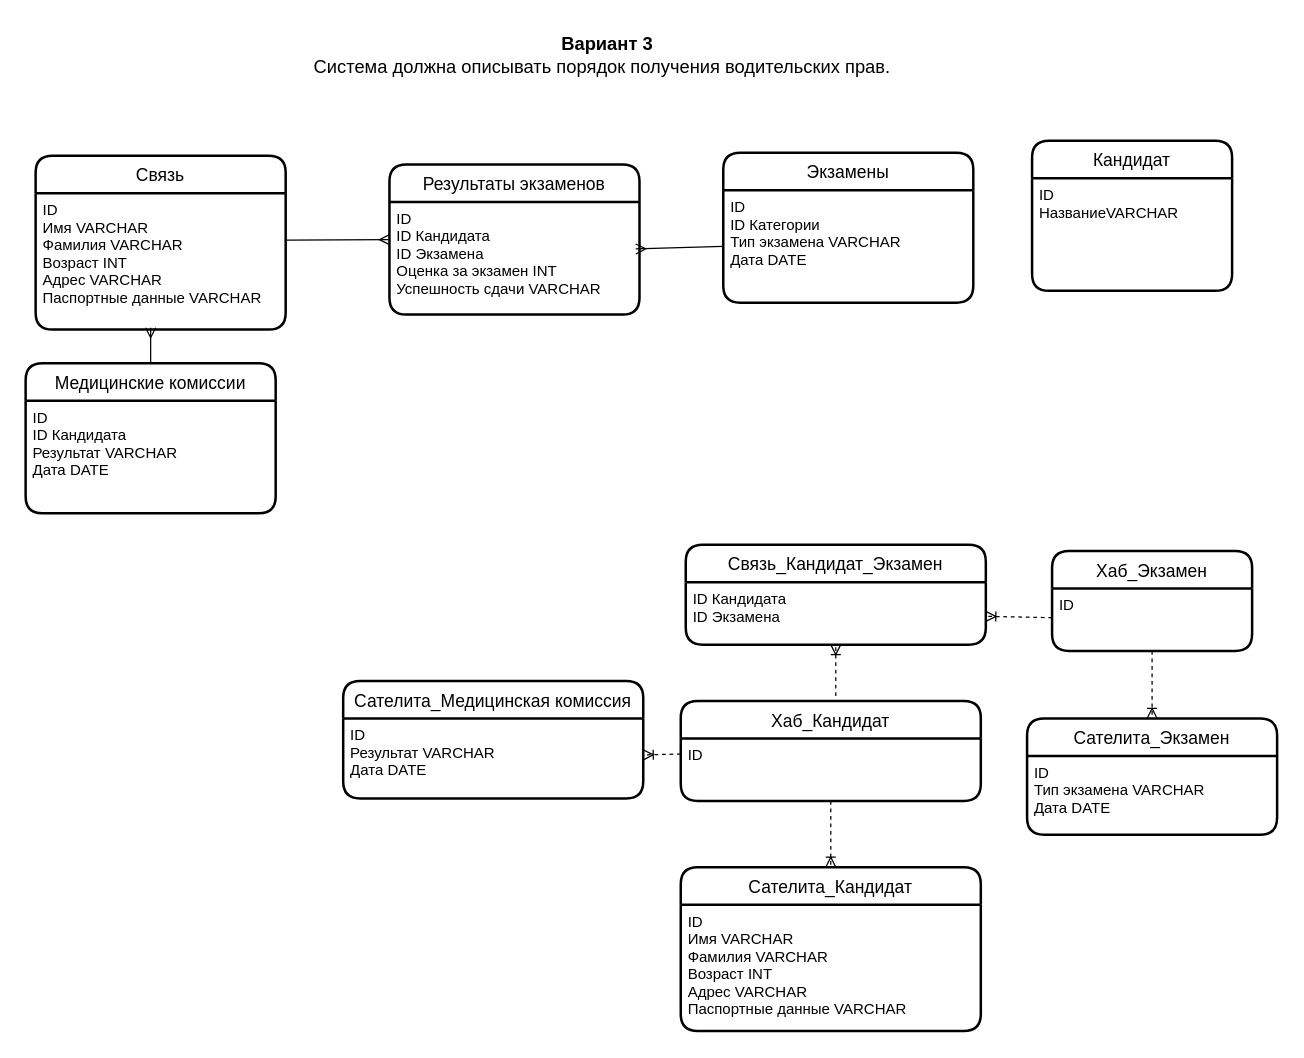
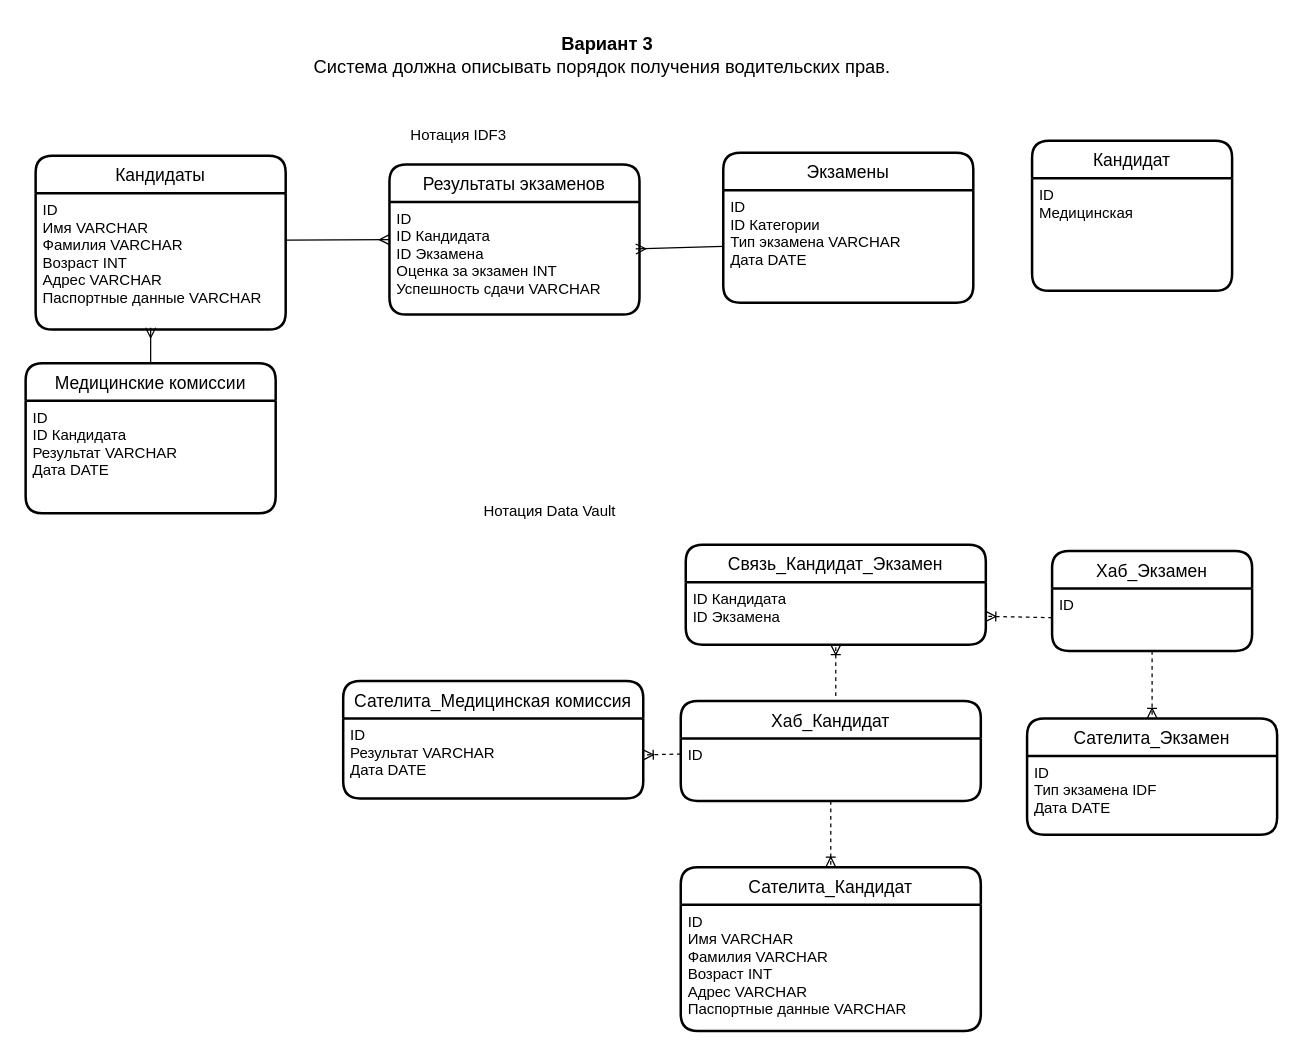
+ <mxCell id="5" value="Нотация IDF3" style="text;html=1;align=center;verticalAlign=middle;resizable=0;points=[];autosize=1;" parent="1" vertex="1"><mxGeometry x="321" y="98" width="90" height="20" as="geometry" /></mxCell>
- <mxCell id="9" value="Связь" style="swimlane;childLayout=stackLayout;horizontal=1;startSize=30;horizontalStack=0;rounded=1;fontSize=14;fontStyle=0;strokeWidth=2;resizeParent=0;resizeLast=1;shadow=0;dashed=0;align=center;" parent="1" vertex="1"><mxGeometry x="28" y="124" width="200" height="139" as="geometry" /></mxCell>
+ <mxCell id="9" value="Кандидаты" style="swimlane;childLayout=stackLayout;horizontal=1;startSize=30;horizontalStack=0;rounded=1;fontSize=14;fontStyle=0;strokeWidth=2;resizeParent=0;resizeLast=1;shadow=0;dashed=0;align=center;" parent="1" vertex="1"><mxGeometry x="28" y="124" width="200" height="139" as="geometry" /></mxCell>
- <mxCell id="12" value="ID&#10;НазваниеVARCHAR&#10;" style="align=left;strokeColor=none;fillColor=none;spacingLeft=4;fontSize=12;verticalAlign=top;resizable=0;rotatable=0;part=1;" parent="11" vertex="1"><mxGeometry y="30" width="160" height="90" as="geometry" /></mxCell>
+ <mxCell id="12" value="ID&#10;Медицинская&#10;" style="align=left;strokeColor=none;fillColor=none;spacingLeft=4;fontSize=12;verticalAlign=top;resizable=0;rotatable=0;part=1;" parent="11" vertex="1"><mxGeometry y="30" width="160" height="90" as="geometry" /></mxCell>
+ <mxCell id="6" value="Нотация Data Vault" style="text;html=1;align=center;verticalAlign=middle;resizable=0;points=[];autosize=1;" parent="1" vertex="1"><mxGeometry x="379" y="399" width="120" height="20" as="geometry" /></mxCell>
- <mxCell id="16" value="ID&#10;Тип экзамена VARCHAR&#10;Дата DATE" style="align=left;strokeColor=none;fillColor=none;spacingLeft=4;fontSize=12;verticalAlign=top;resizable=0;rotatable=0;part=1;" parent="15" vertex="1"><mxGeometry y="30" width="200" height="63" as="geometry" /></mxCell>
+ <mxCell id="16" value="ID&#10;Тип экзамена IDF&#10;Дата DATE" style="align=left;strokeColor=none;fillColor=none;spacingLeft=4;fontSize=12;verticalAlign=top;resizable=0;rotatable=0;part=1;" parent="15" vertex="1"><mxGeometry y="30" width="200" height="63" as="geometry" /></mxCell>
